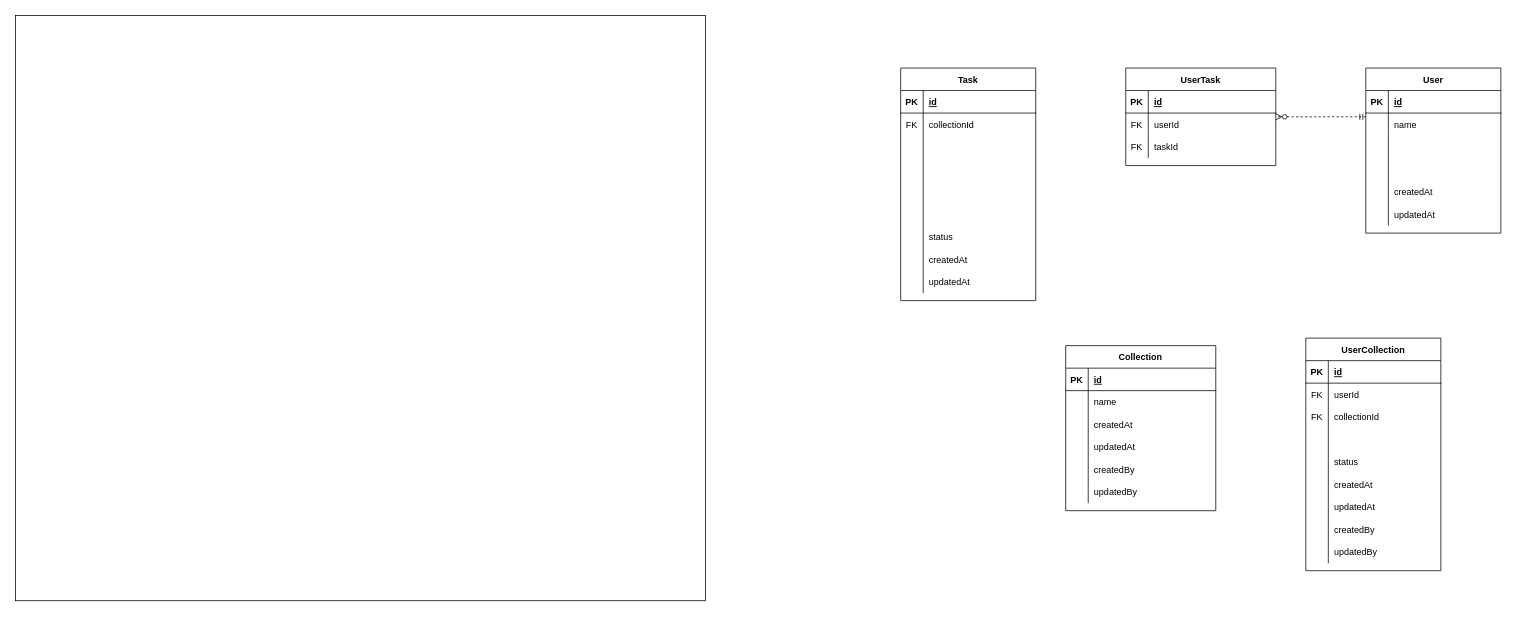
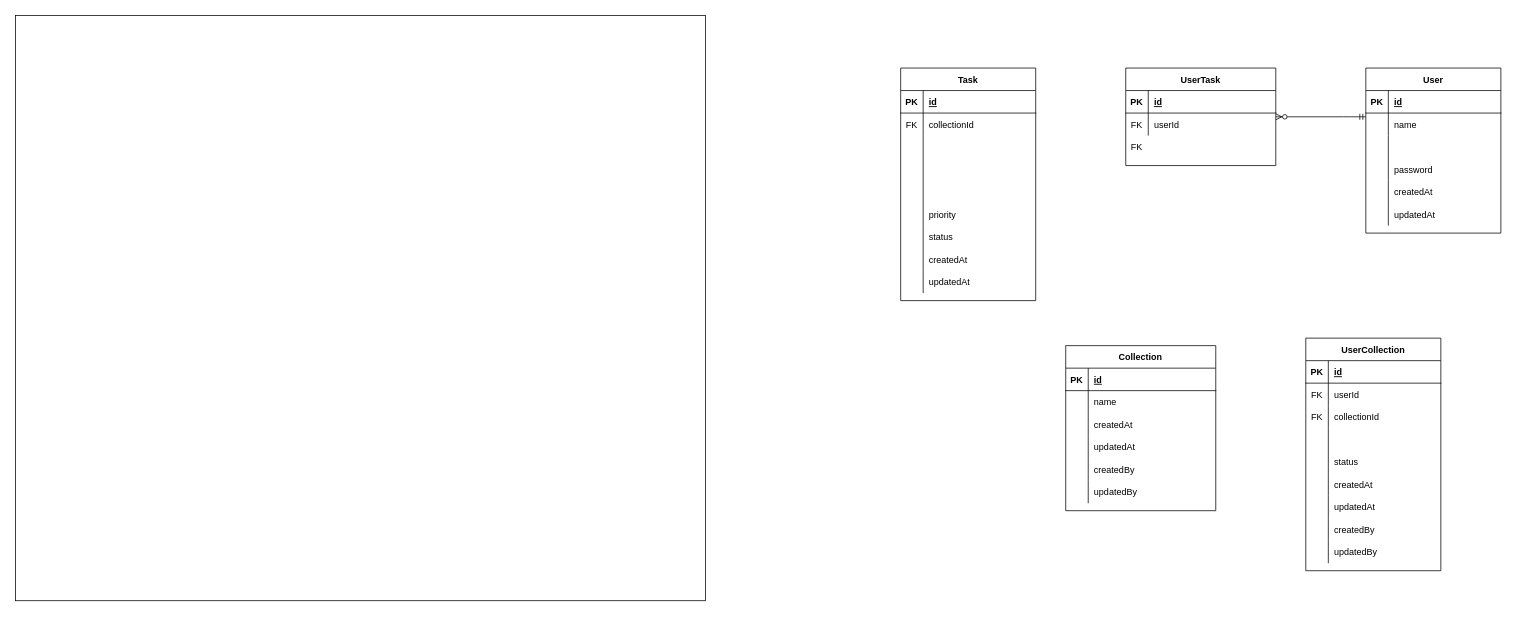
- <mxCell id="101" value="" style="edgeStyle=orthogonalEdgeStyle;fontSize=12;html=1;endArrow=ERzeroToMany;startArrow=ERmandOne;dashed=1;" parent="1" source="2" target="20" edge="1"><mxGeometry width="100" height="100" relative="1" as="geometry"><mxPoint x="1600" y="340" as="sourcePoint" /><mxPoint x="1700" y="240" as="targetPoint" /><Array as="points"><mxPoint x="1800" y="155" /><mxPoint x="1800" y="155" /></Array></mxGeometry></mxCell>
+ <mxCell id="101" value="" style="edgeStyle=orthogonalEdgeStyle;fontSize=12;html=1;endArrow=ERzeroToMany;startArrow=ERmandOne;" parent="1" source="2" target="20" edge="1"><mxGeometry width="100" height="100" relative="1" as="geometry"><mxPoint x="1600" y="340" as="sourcePoint" /><mxPoint x="1700" y="240" as="targetPoint" /><Array as="points"><mxPoint x="1800" y="155" /><mxPoint x="1800" y="155" /></Array></mxGeometry></mxCell>
- <mxCell id="29" value="taskId" style="shape=partialRectangle;connectable=0;fillColor=none;top=0;left=0;bottom=0;right=0;align=left;spacingLeft=6;fontStyle=0;overflow=hidden;" parent="27" vertex="1"><mxGeometry x="30" width="170" height="30" as="geometry" /></mxCell>
+ <mxCell id="13" value="password" style="shape=partialRectangle;connectable=0;fillColor=none;top=0;left=0;bottom=0;right=0;align=left;spacingLeft=6;overflow=hidden;" parent="11" vertex="1"><mxGeometry x="30" width="150" height="30" as="geometry" /></mxCell>
+ <mxCell id="45" value="priority" style="shape=partialRectangle;connectable=0;fillColor=none;top=0;left=0;bottom=0;right=0;align=left;spacingLeft=6;overflow=hidden;" parent="43" vertex="1"><mxGeometry x="30" width="150" height="30" as="geometry" /></mxCell>
